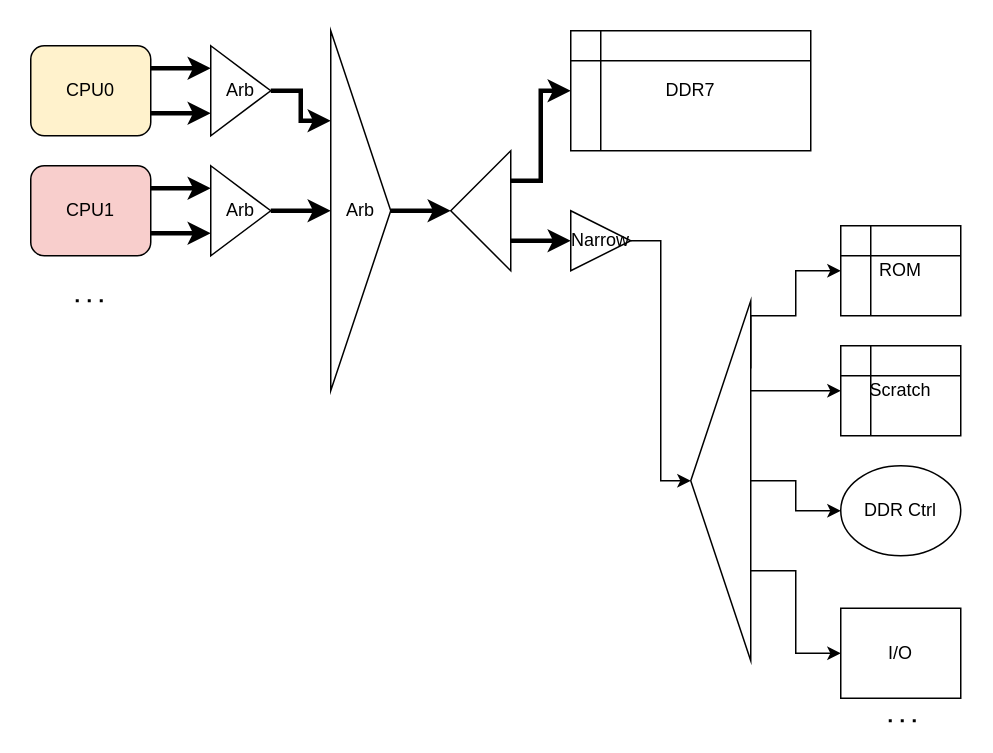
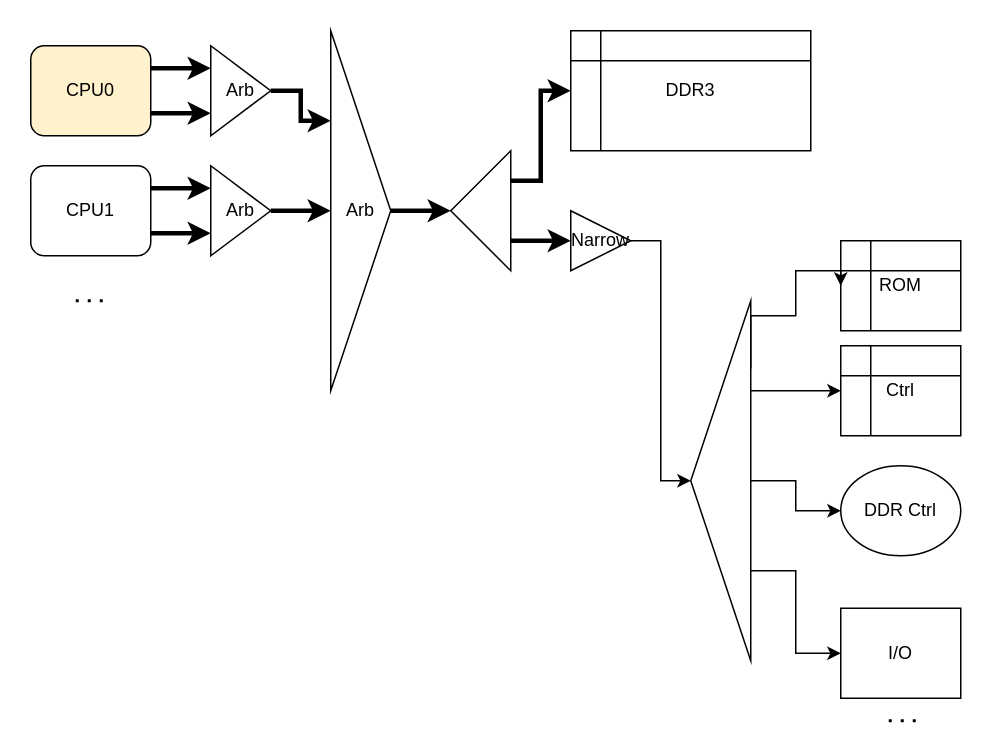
- <mxCell id="18" value="DDR7" style="shape=internalStorage;whiteSpace=wrap;html=1;backgroundOutline=1;" vertex="1" parent="1"><mxGeometry x="380" y="20" width="160" height="80" as="geometry" /></mxCell>
+ <mxCell id="18" value="DDR3" style="shape=internalStorage;whiteSpace=wrap;html=1;backgroundOutline=1;" vertex="1" parent="1"><mxGeometry x="380" y="20" width="160" height="80" as="geometry" /></mxCell>
- <mxCell id="7" value="CPU1" style="rounded=1;whiteSpace=wrap;html=1;fillColor=#f8cecc;" vertex="1" parent="1"><mxGeometry x="20" y="110" width="80" height="60" as="geometry" /></mxCell>
+ <mxCell id="7" value="CPU1" style="rounded=1;whiteSpace=wrap;html=1;" vertex="1" parent="1"><mxGeometry x="20" y="110" width="80" height="60" as="geometry" /></mxCell>
- <mxCell id="21" value="ROM" style="shape=internalStorage;whiteSpace=wrap;html=1;backgroundOutline=1;" vertex="1" parent="1"><mxGeometry x="560" y="150" width="80" height="60" as="geometry" /></mxCell>
+ <mxCell id="21" value="ROM" style="shape=internalStorage;whiteSpace=wrap;html=1;backgroundOutline=1;" vertex="1" parent="1"><mxGeometry x="560" y="160" width="80" height="60" as="geometry" /></mxCell>
- <mxCell id="27" value="Scratch" style="shape=internalStorage;whiteSpace=wrap;html=1;backgroundOutline=1;" vertex="1" parent="1"><mxGeometry x="560" y="230" width="80" height="60" as="geometry" /></mxCell>
+ <mxCell id="27" value="Ctrl" style="shape=internalStorage;whiteSpace=wrap;html=1;backgroundOutline=1;" vertex="1" parent="1"><mxGeometry x="560" y="230" width="80" height="60" as="geometry" /></mxCell>
